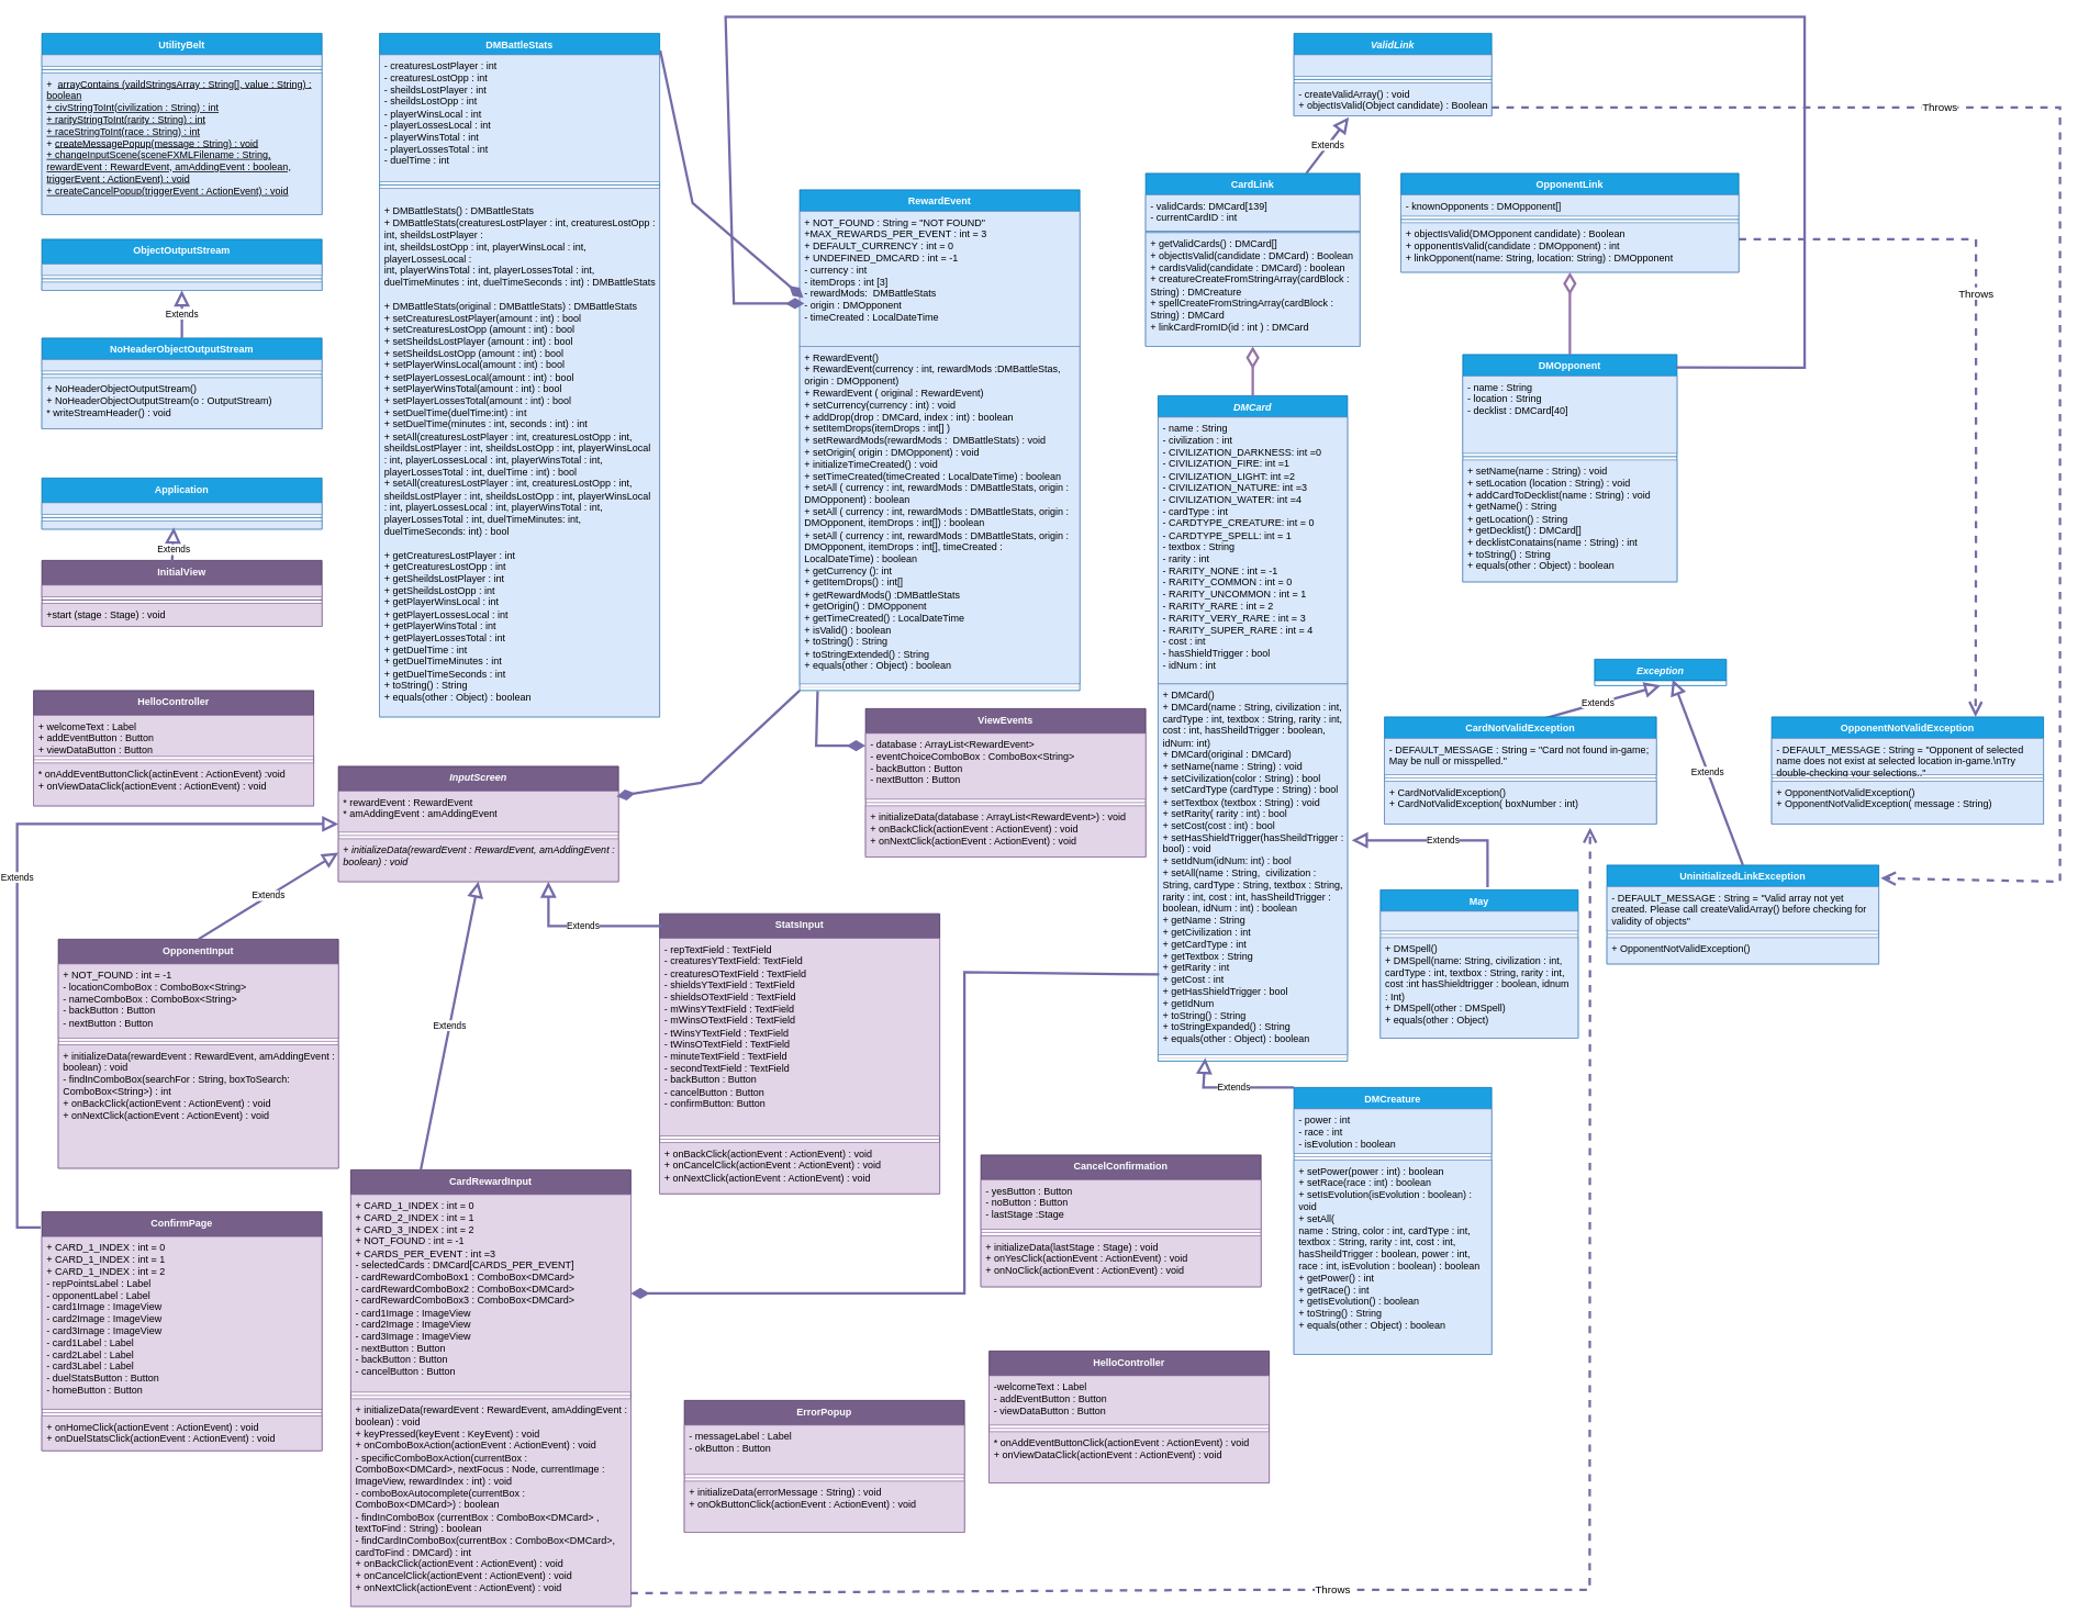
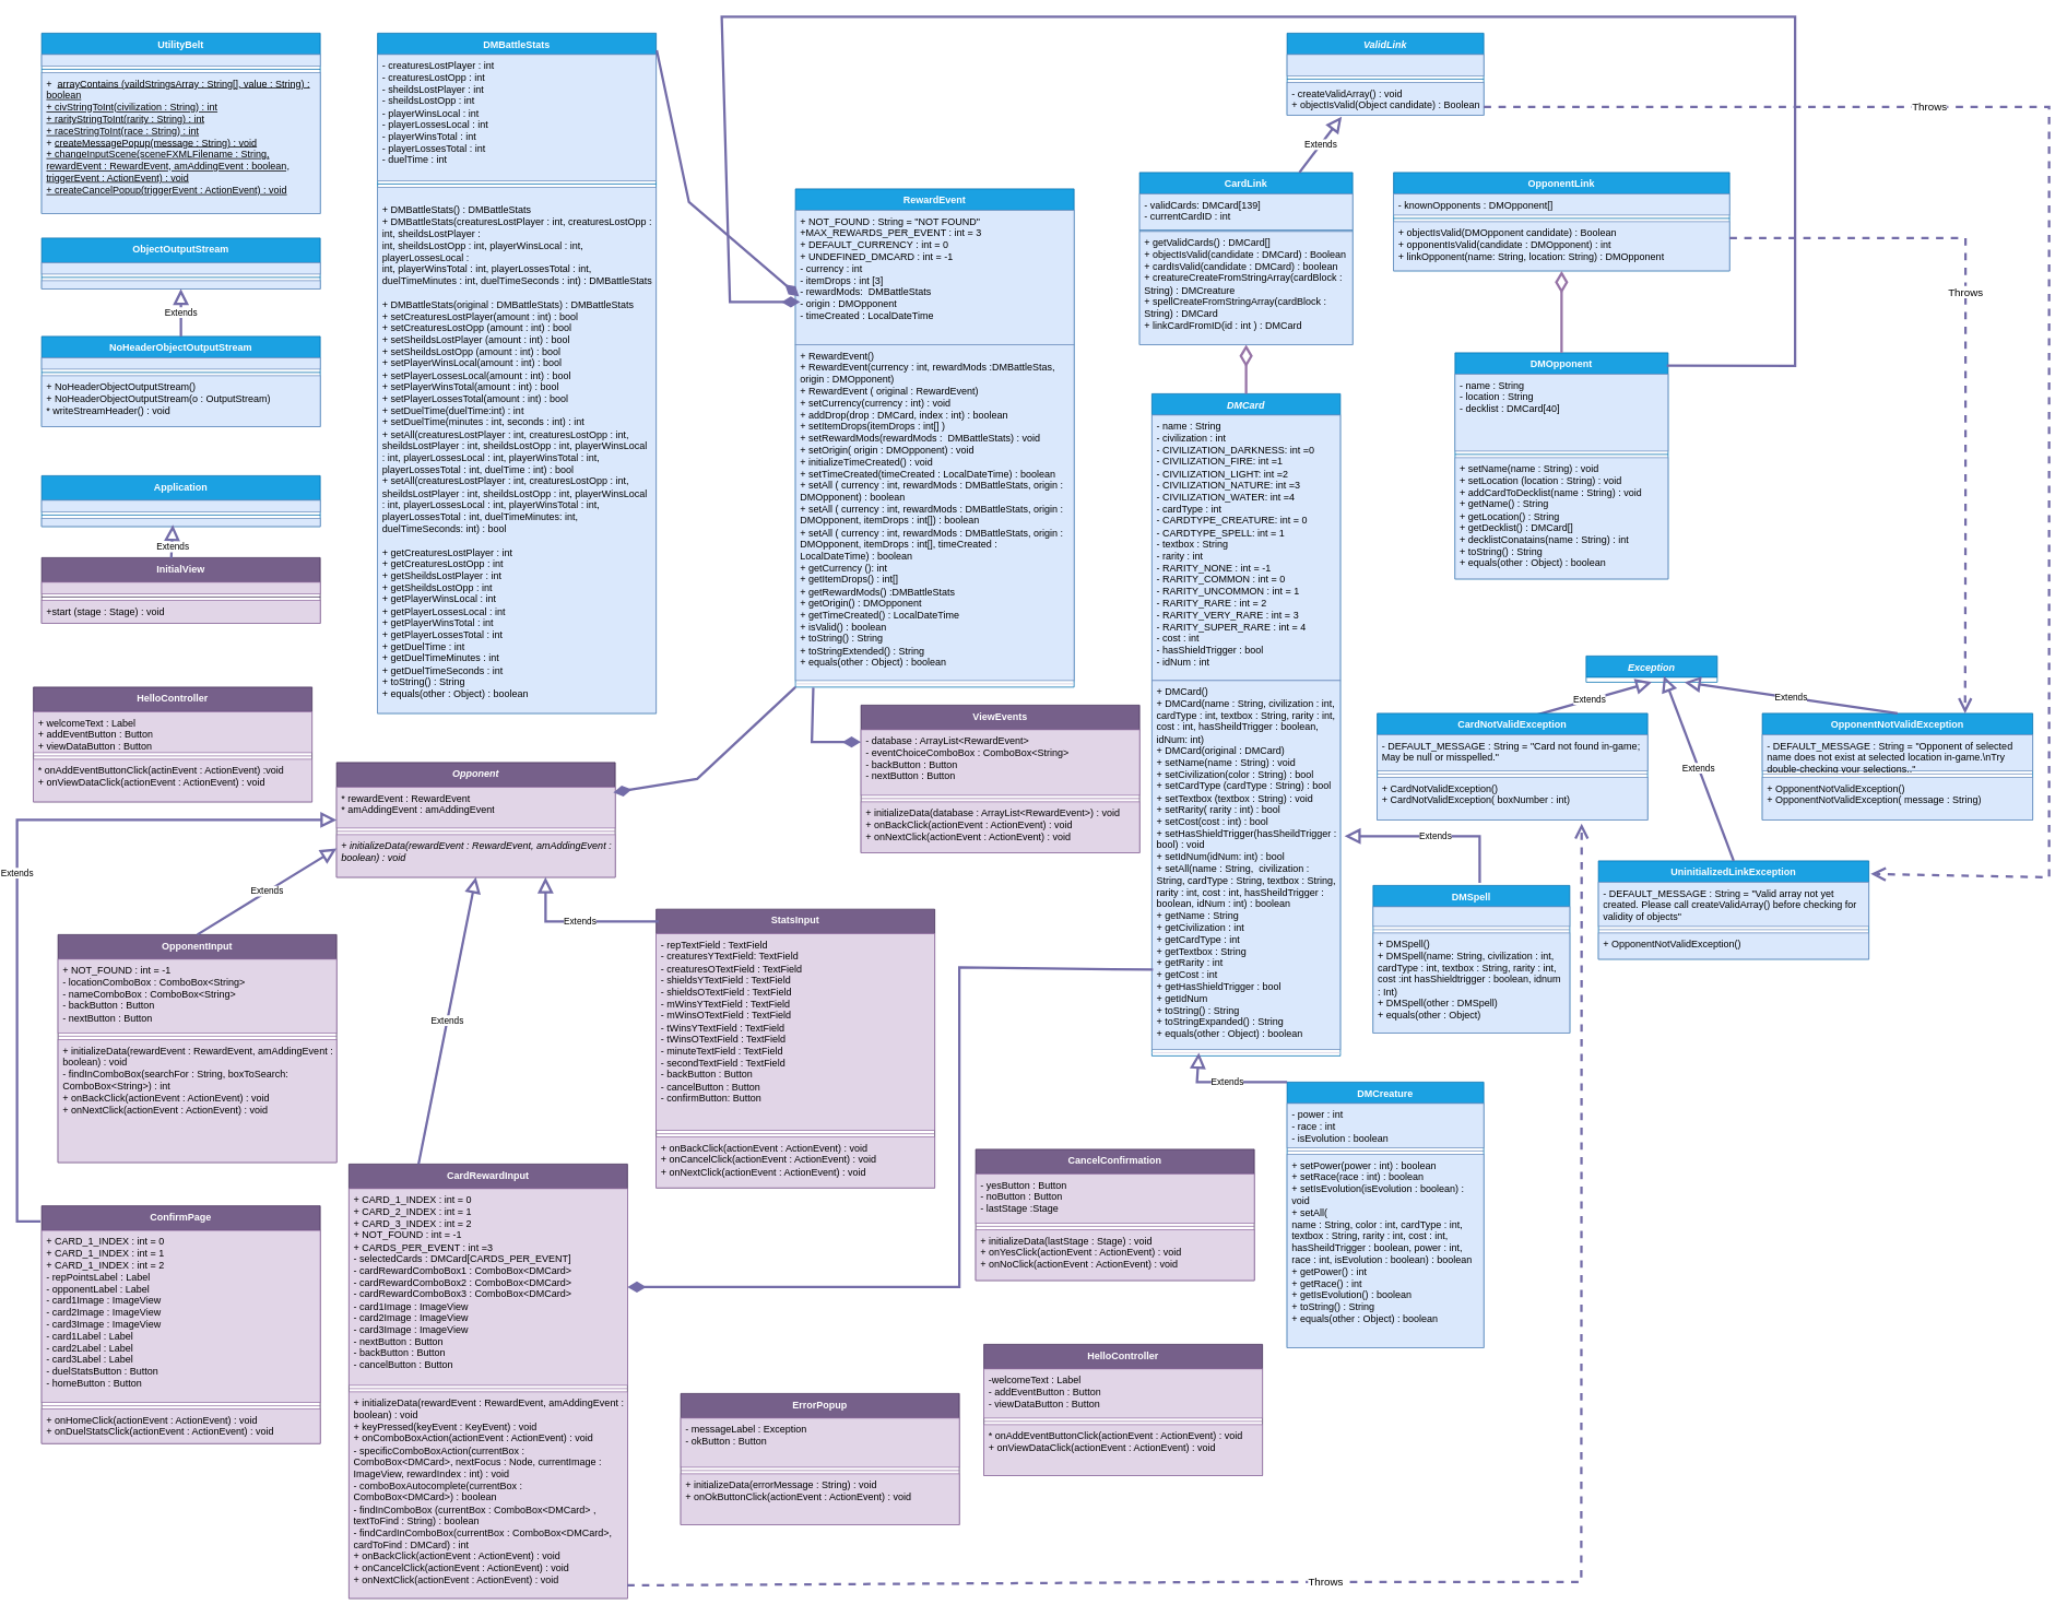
+ <mxCell id="52" value="Extends" style="endArrow=block;endSize=12;endFill=0;html=1;rounded=0;entryX=0.75;entryY=1;entryDx=0;entryDy=0;fillColor=#e1d5e7;strokeColor=#736CA8;strokeWidth=3;exitX=0.5;exitY=0;exitDx=0;exitDy=0;" parent="1" source="48" target="35" edge="1"><mxGeometry width="160" relative="1" as="geometry"><mxPoint x="1963.48" y="884.94" as="sourcePoint" /><mxPoint x="2080" y="852" as="targetPoint" /></mxGeometry></mxCell>
- <mxCell id="95" value="&lt;i&gt;InputScreen&lt;/i&gt;" style="swimlane;fontStyle=1;align=center;verticalAlign=top;childLayout=stackLayout;horizontal=1;startSize=30;horizontalStack=0;resizeParent=1;resizeParentMax=0;resizeLast=0;collapsible=1;marginBottom=0;whiteSpace=wrap;html=1;strokeColor=#432D57;fillColor=#76608a;fontColor=#ffffff;" vertex="1" parent="1"><mxGeometry x="410" y="930" width="340" height="140" as="geometry" /></mxCell>
+ <mxCell id="95" value="&lt;i&gt;Opponent&lt;/i&gt;" style="swimlane;fontStyle=1;align=center;verticalAlign=top;childLayout=stackLayout;horizontal=1;startSize=30;horizontalStack=0;resizeParent=1;resizeParentMax=0;resizeLast=0;collapsible=1;marginBottom=0;whiteSpace=wrap;html=1;strokeColor=#432D57;fillColor=#76608a;fontColor=#ffffff;" vertex="1" parent="1"><mxGeometry x="410" y="930" width="340" height="140" as="geometry" /></mxCell>
- <mxCell id="60" value="May" style="swimlane;fontStyle=1;align=center;verticalAlign=top;childLayout=stackLayout;horizontal=1;startSize=26;horizontalStack=0;resizeParent=1;resizeParentMax=0;resizeLast=0;collapsible=1;marginBottom=0;whiteSpace=wrap;html=1;fillColor=#1ba1e2;strokeColor=#006EAF;fontColor=#ffffff;" vertex="1" parent="1"><mxGeometry x="1675" y="1080" width="240" height="180" as="geometry" /></mxCell>
+ <mxCell id="60" value="DMSpell" style="swimlane;fontStyle=1;align=center;verticalAlign=top;childLayout=stackLayout;horizontal=1;startSize=26;horizontalStack=0;resizeParent=1;resizeParentMax=0;resizeLast=0;collapsible=1;marginBottom=0;whiteSpace=wrap;html=1;fillColor=#1ba1e2;strokeColor=#006EAF;fontColor=#ffffff;" vertex="1" parent="1"><mxGeometry x="1675" y="1080" width="240" height="180" as="geometry" /></mxCell>
- <mxCell id="121" value="&lt;div&gt;- messageLabel : Label&lt;/div&gt;&lt;div&gt;- okButton : Button&lt;/div&gt;" style="text;strokeColor=#9673a6;fillColor=#e1d5e7;align=left;verticalAlign=top;spacingLeft=4;spacingRight=4;overflow=hidden;rotatable=0;points=[[0,0.5],[1,0.5]];portConstraint=eastwest;whiteSpace=wrap;html=1;" vertex="1" parent="120"><mxGeometry y="30" width="340" height="60" as="geometry" /></mxCell>
+ <mxCell id="121" value="&lt;div&gt;- messageLabel : Exception&lt;/div&gt;&lt;div&gt;- okButton : Button&lt;/div&gt;" style="text;strokeColor=#9673a6;fillColor=#e1d5e7;align=left;verticalAlign=top;spacingLeft=4;spacingRight=4;overflow=hidden;rotatable=0;points=[[0,0.5],[1,0.5]];portConstraint=eastwest;whiteSpace=wrap;html=1;" vertex="1" parent="120"><mxGeometry y="30" width="340" height="60" as="geometry" /></mxCell>
